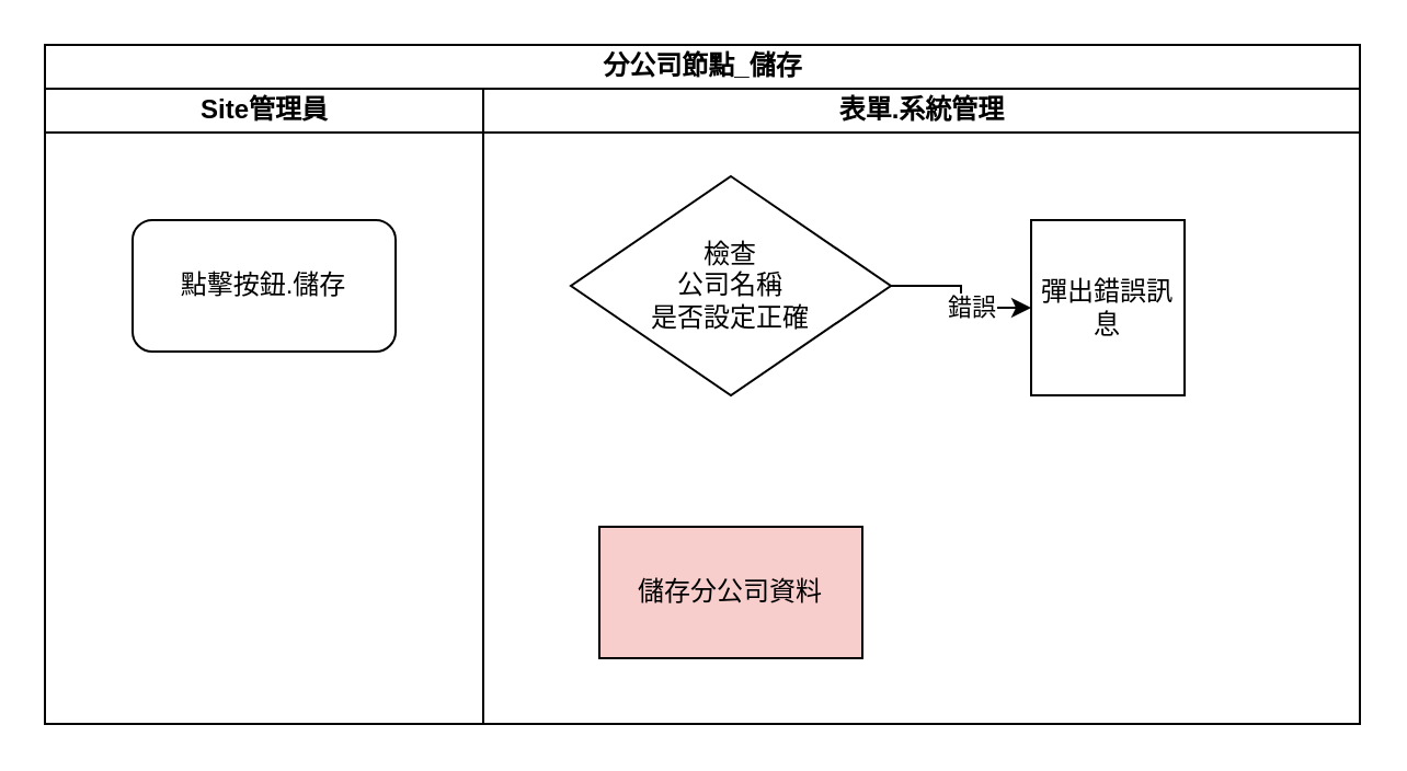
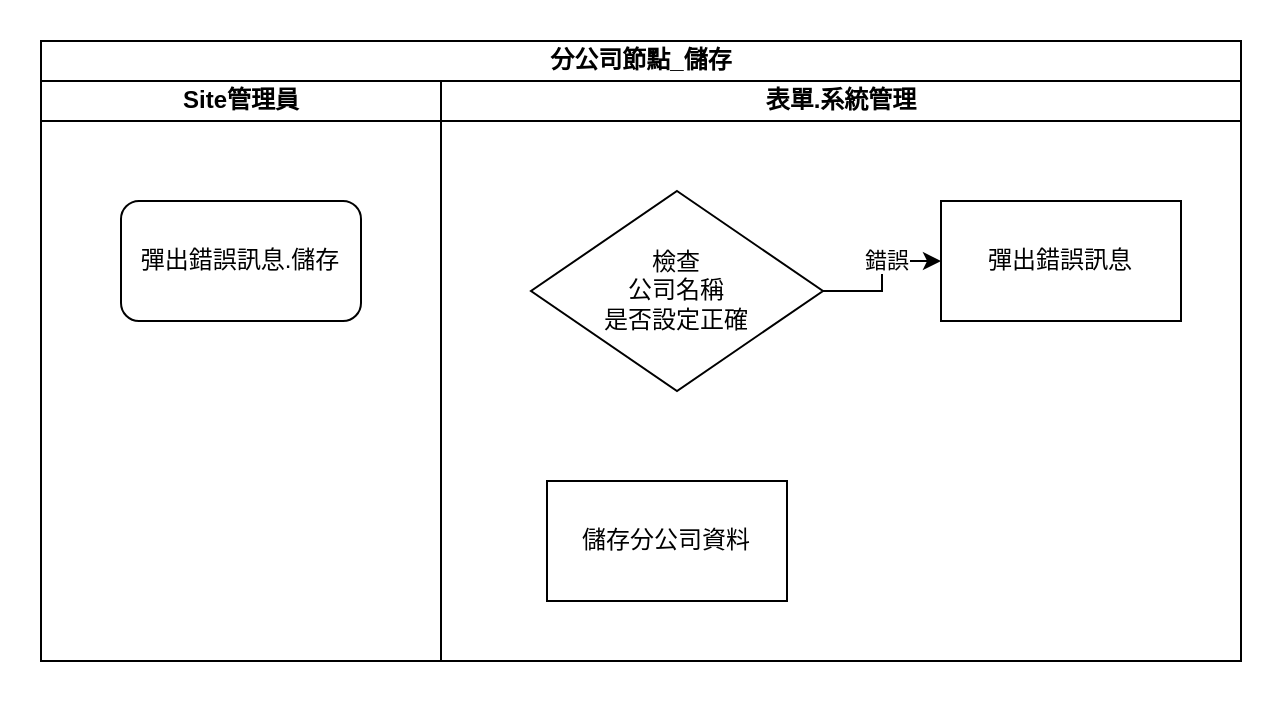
- <mxCell id="4" value="點擊按鈕.儲存" style="rounded=1;whiteSpace=wrap;html=1;" vertex="1" parent="3"><mxGeometry x="40" y="60" width="120" height="60" as="geometry" /></mxCell>
+ <mxCell id="4" value="彈出錯誤訊息.儲存" style="rounded=1;whiteSpace=wrap;html=1;" vertex="1" parent="3"><mxGeometry x="40" y="60" width="120" height="60" as="geometry" /></mxCell>
- <mxCell id="8" value="檢查&lt;br&gt;公司名稱&lt;br&gt;是否設定正確" style="rhombus;whiteSpace=wrap;html=1;" vertex="1" parent="5"><mxGeometry x="40" y="40" width="146" height="100" as="geometry" /></mxCell>
+ <mxCell id="8" value="檢查&lt;br&gt;公司名稱&lt;br&gt;是否設定正確" style="rhombus;whiteSpace=wrap;html=1;" vertex="1" parent="5"><mxGeometry x="45" y="55" width="146" height="100" as="geometry" /></mxCell>
- <mxCell id="10" value="彈出錯誤訊息" style="rounded=0;whiteSpace=wrap;html=1;" vertex="1" parent="5"><mxGeometry x="250" y="60" width="70" height="80" as="geometry" /></mxCell>
+ <mxCell id="10" value="彈出錯誤訊息" style="rounded=0;whiteSpace=wrap;html=1;" vertex="1" parent="5"><mxGeometry x="250" y="60" width="120" height="60" as="geometry" /></mxCell>
- <mxCell id="9" value="儲存分公司資料" style="rounded=0;whiteSpace=wrap;html=1;fillColor=#f8cecc;" vertex="1" parent="5"><mxGeometry x="53" y="200" width="120" height="60" as="geometry" /></mxCell>
+ <mxCell id="9" value="儲存分公司資料" style="rounded=0;whiteSpace=wrap;html=1;" vertex="1" parent="5"><mxGeometry x="53" y="200" width="120" height="60" as="geometry" /></mxCell>
